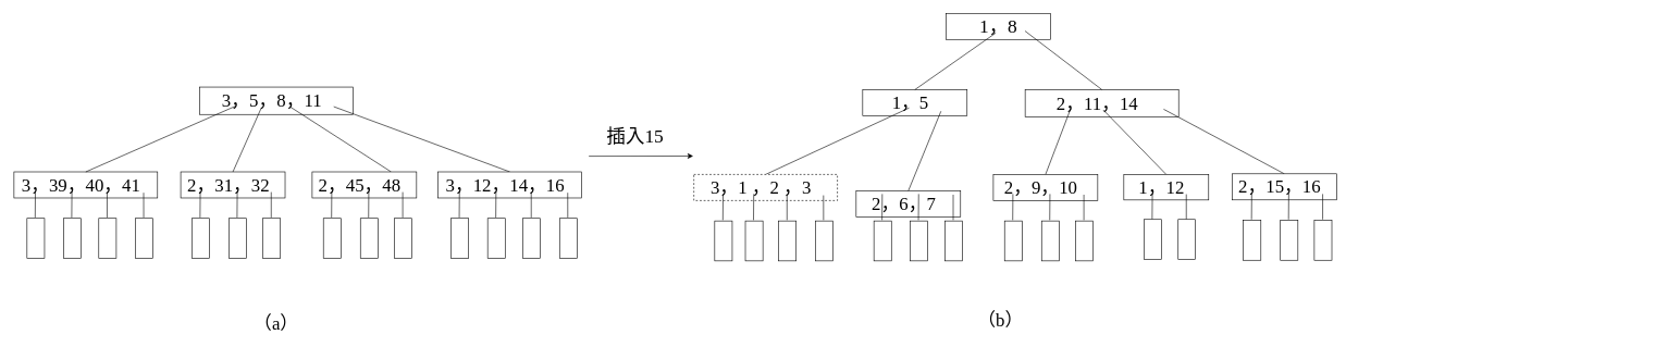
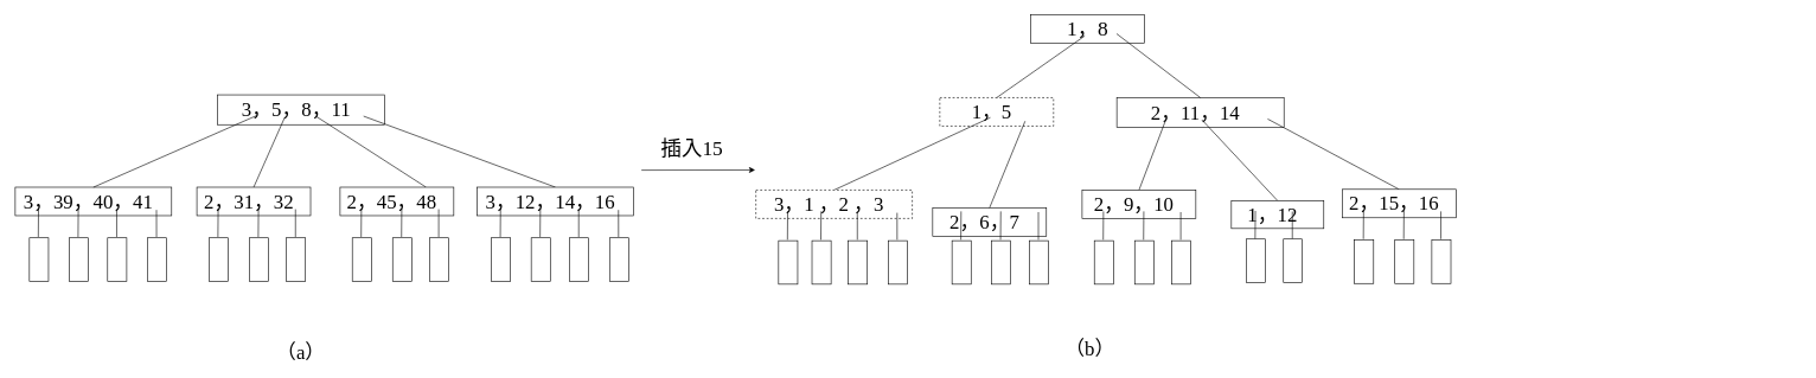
- <mxCell id="13" value="&lt;font face=&quot;Times New Roman&quot;&gt;&lt;span style=&quot;font-size: 28px;&quot;&gt;1，5&amp;nbsp;&amp;nbsp;&lt;/span&gt;&lt;/font&gt;" style="rounded=0;whiteSpace=wrap;html=1;align=center;container=0;" vertex="1" parent="3"><mxGeometry x="419.75" y="117" width="160" height="40" as="geometry" /></mxCell>
+ <mxCell id="13" value="&lt;font face=&quot;Times New Roman&quot;&gt;&lt;span style=&quot;font-size: 28px;&quot;&gt;1，5&amp;nbsp;&amp;nbsp;&lt;/span&gt;&lt;/font&gt;" style="rounded=0;whiteSpace=wrap;html=1;align=center;container=0;dashed=1;" vertex="1" parent="3"><mxGeometry x="419.75" y="117" width="160" height="40" as="geometry" /></mxCell>
- <mxCell id="39" value="&lt;font face=&quot;Times New Roman&quot;&gt;&lt;span style=&quot;font-size: 28px;&quot;&gt;1，12&amp;nbsp;&amp;nbsp;&lt;/span&gt;&lt;/font&gt;" style="rounded=0;whiteSpace=wrap;html=1;align=center;container=0;" vertex="1" parent="3"><mxGeometry x="820" y="247" width="130" height="39.095" as="geometry" /></mxCell>
+ <mxCell id="39" value="&lt;font face=&quot;Times New Roman&quot;&gt;&lt;span style=&quot;font-size: 28px;&quot;&gt;1，12&amp;nbsp;&amp;nbsp;&lt;/span&gt;&lt;/font&gt;" style="rounded=0;whiteSpace=wrap;html=1;align=center;container=0;" vertex="1" parent="3"><mxGeometry x="830" y="262" width="130" height="39.095" as="geometry" /></mxCell>
